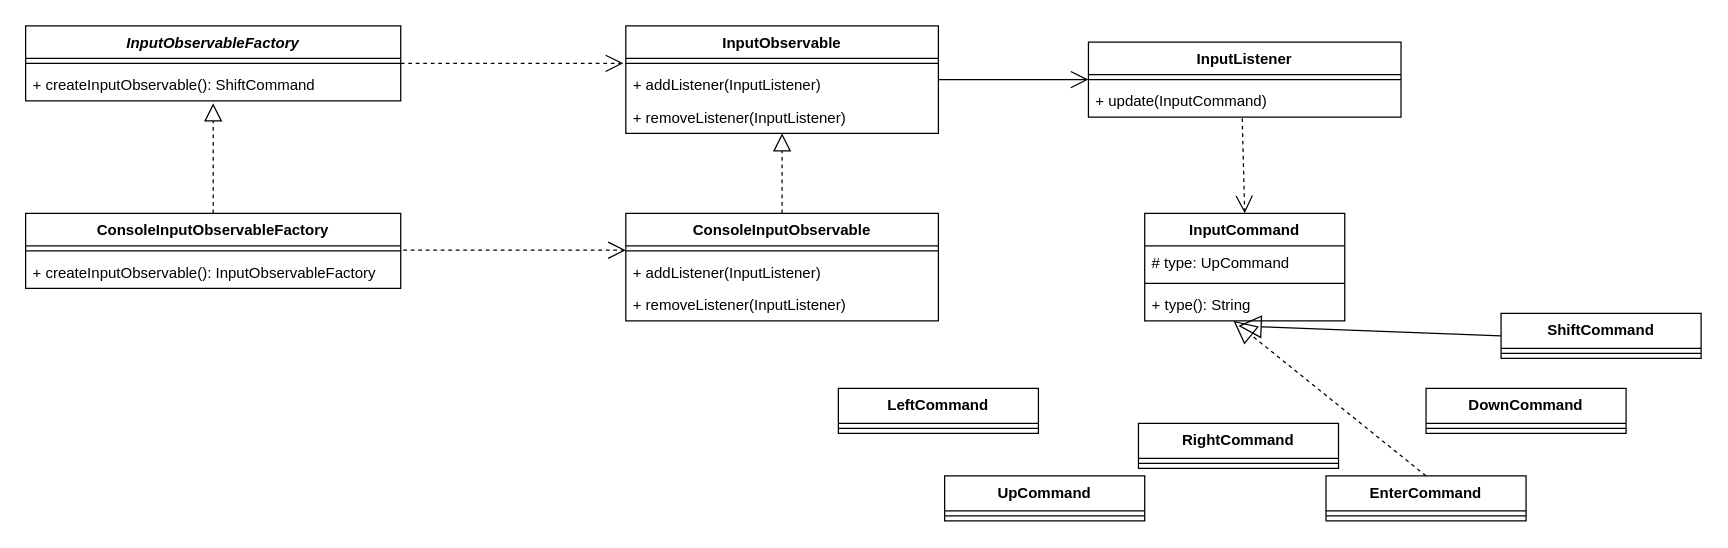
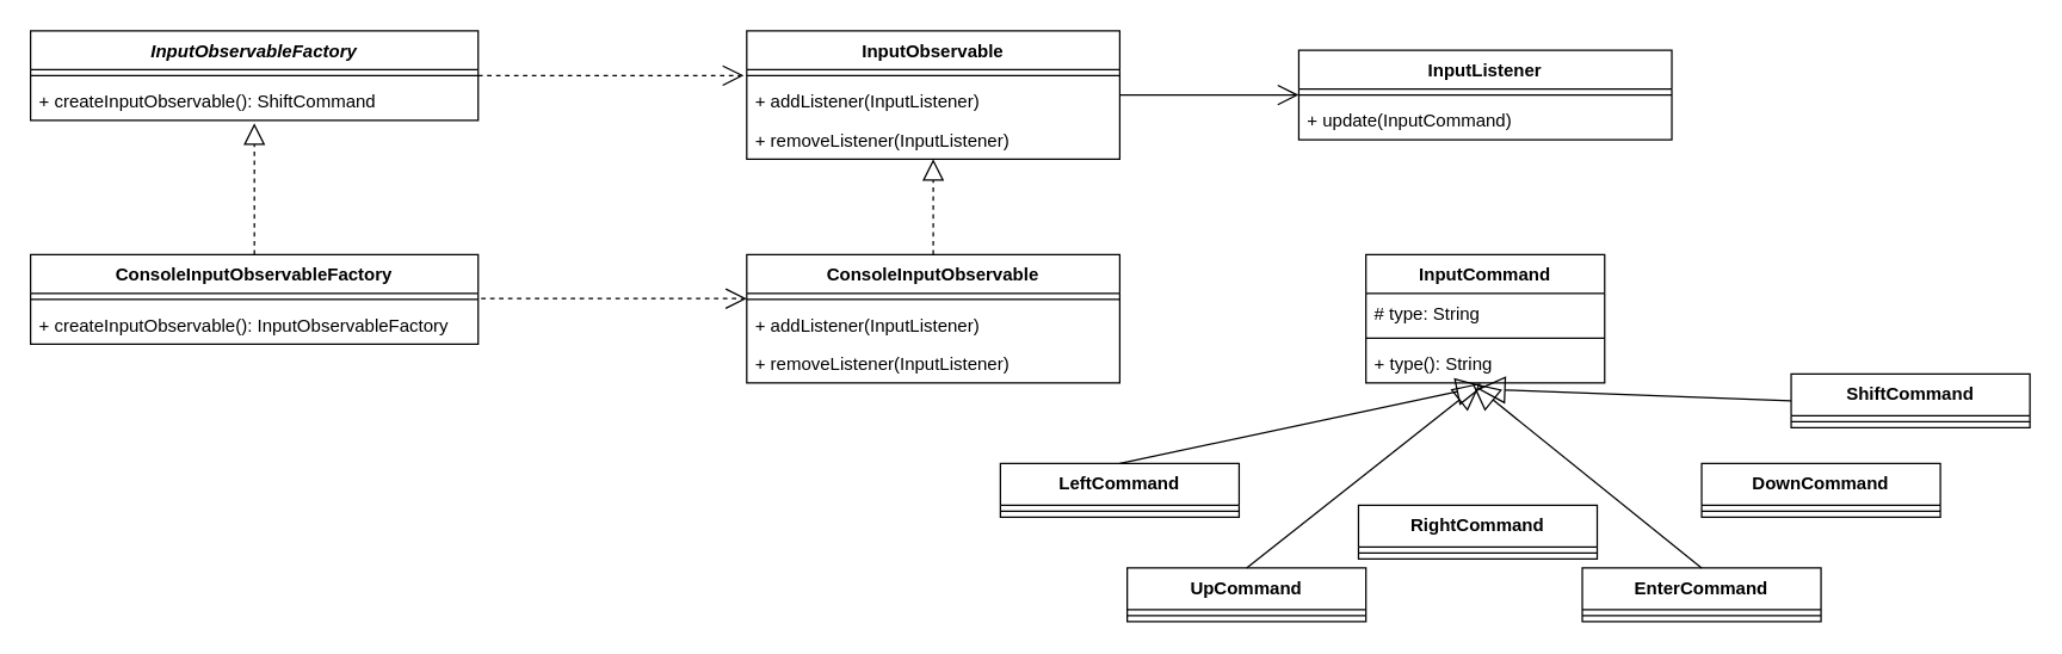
- <mxCell id="38" value="" style="endArrow=open;endSize=12;dashed=1;html=1;exitX=0.492;exitY=1.038;exitDx=0;exitDy=0;entryX=0.5;entryY=0;entryDx=0;entryDy=0;exitPerimeter=0;" parent="1" source="11" target="19" edge="1"><mxGeometry width="160" relative="1" as="geometry"><mxPoint x="790" y="140" as="sourcePoint" /><mxPoint x="968" y="139.996" as="targetPoint" /></mxGeometry></mxCell>
- <mxCell id="20" value="# type: UpCommand" style="text;strokeColor=none;fillColor=none;align=left;verticalAlign=top;spacingLeft=4;spacingRight=4;overflow=hidden;rotatable=0;points=[[0,0.5],[1,0.5]];portConstraint=eastwest;" parent="19" vertex="1"><mxGeometry y="26" width="160" height="26" as="geometry" /></mxCell>
+ <mxCell id="20" value="# type: String" style="text;strokeColor=none;fillColor=none;align=left;verticalAlign=top;spacingLeft=4;spacingRight=4;overflow=hidden;rotatable=0;points=[[0,0.5],[1,0.5]];portConstraint=eastwest;" parent="19" vertex="1"><mxGeometry y="26" width="160" height="26" as="geometry" /></mxCell>
+ <mxCell id="39" value="" style="endArrow=block;endSize=16;endFill=0;html=1;entryX=0.494;entryY=1.077;entryDx=0;entryDy=0;entryPerimeter=0;exitX=0.5;exitY=0;exitDx=0;exitDy=0;" parent="1" source="23" target="22" edge="1"><mxGeometry width="160" relative="1" as="geometry"><mxPoint x="710" y="300" as="sourcePoint" /><mxPoint x="870" y="300" as="targetPoint" /></mxGeometry></mxCell>
+ <mxCell id="40" value="" style="endArrow=block;endSize=16;endFill=0;html=1;entryX=0.481;entryY=1;entryDx=0;entryDy=0;entryPerimeter=0;exitX=0.5;exitY=0;exitDx=0;exitDy=0;" parent="1" source="29" target="22" edge="1"><mxGeometry width="160" relative="1" as="geometry"><mxPoint x="800" y="330" as="sourcePoint" /><mxPoint x="1004.04" y="268.002" as="targetPoint" /></mxGeometry></mxCell>
- <mxCell id="41" value="" style="endArrow=block;endSize=16;endFill=0;html=1;entryX=0.444;entryY=1;entryDx=0;entryDy=0;entryPerimeter=0;exitX=0.5;exitY=0;exitDx=0;exitDy=0;dashed=1;" parent="1" source="31" target="22" edge="1"><mxGeometry width="160" relative="1" as="geometry"><mxPoint x="845" y="390" as="sourcePoint" /><mxPoint x="1001.96" y="266" as="targetPoint" /></mxGeometry></mxCell>
+ <mxCell id="41" value="" style="endArrow=block;endSize=16;endFill=0;html=1;entryX=0.444;entryY=1;entryDx=0;entryDy=0;entryPerimeter=0;exitX=0.5;exitY=0;exitDx=0;exitDy=0;" parent="1" source="31" target="22" edge="1"><mxGeometry width="160" relative="1" as="geometry"><mxPoint x="845" y="390" as="sourcePoint" /><mxPoint x="1001.96" y="266" as="targetPoint" /></mxGeometry></mxCell>
